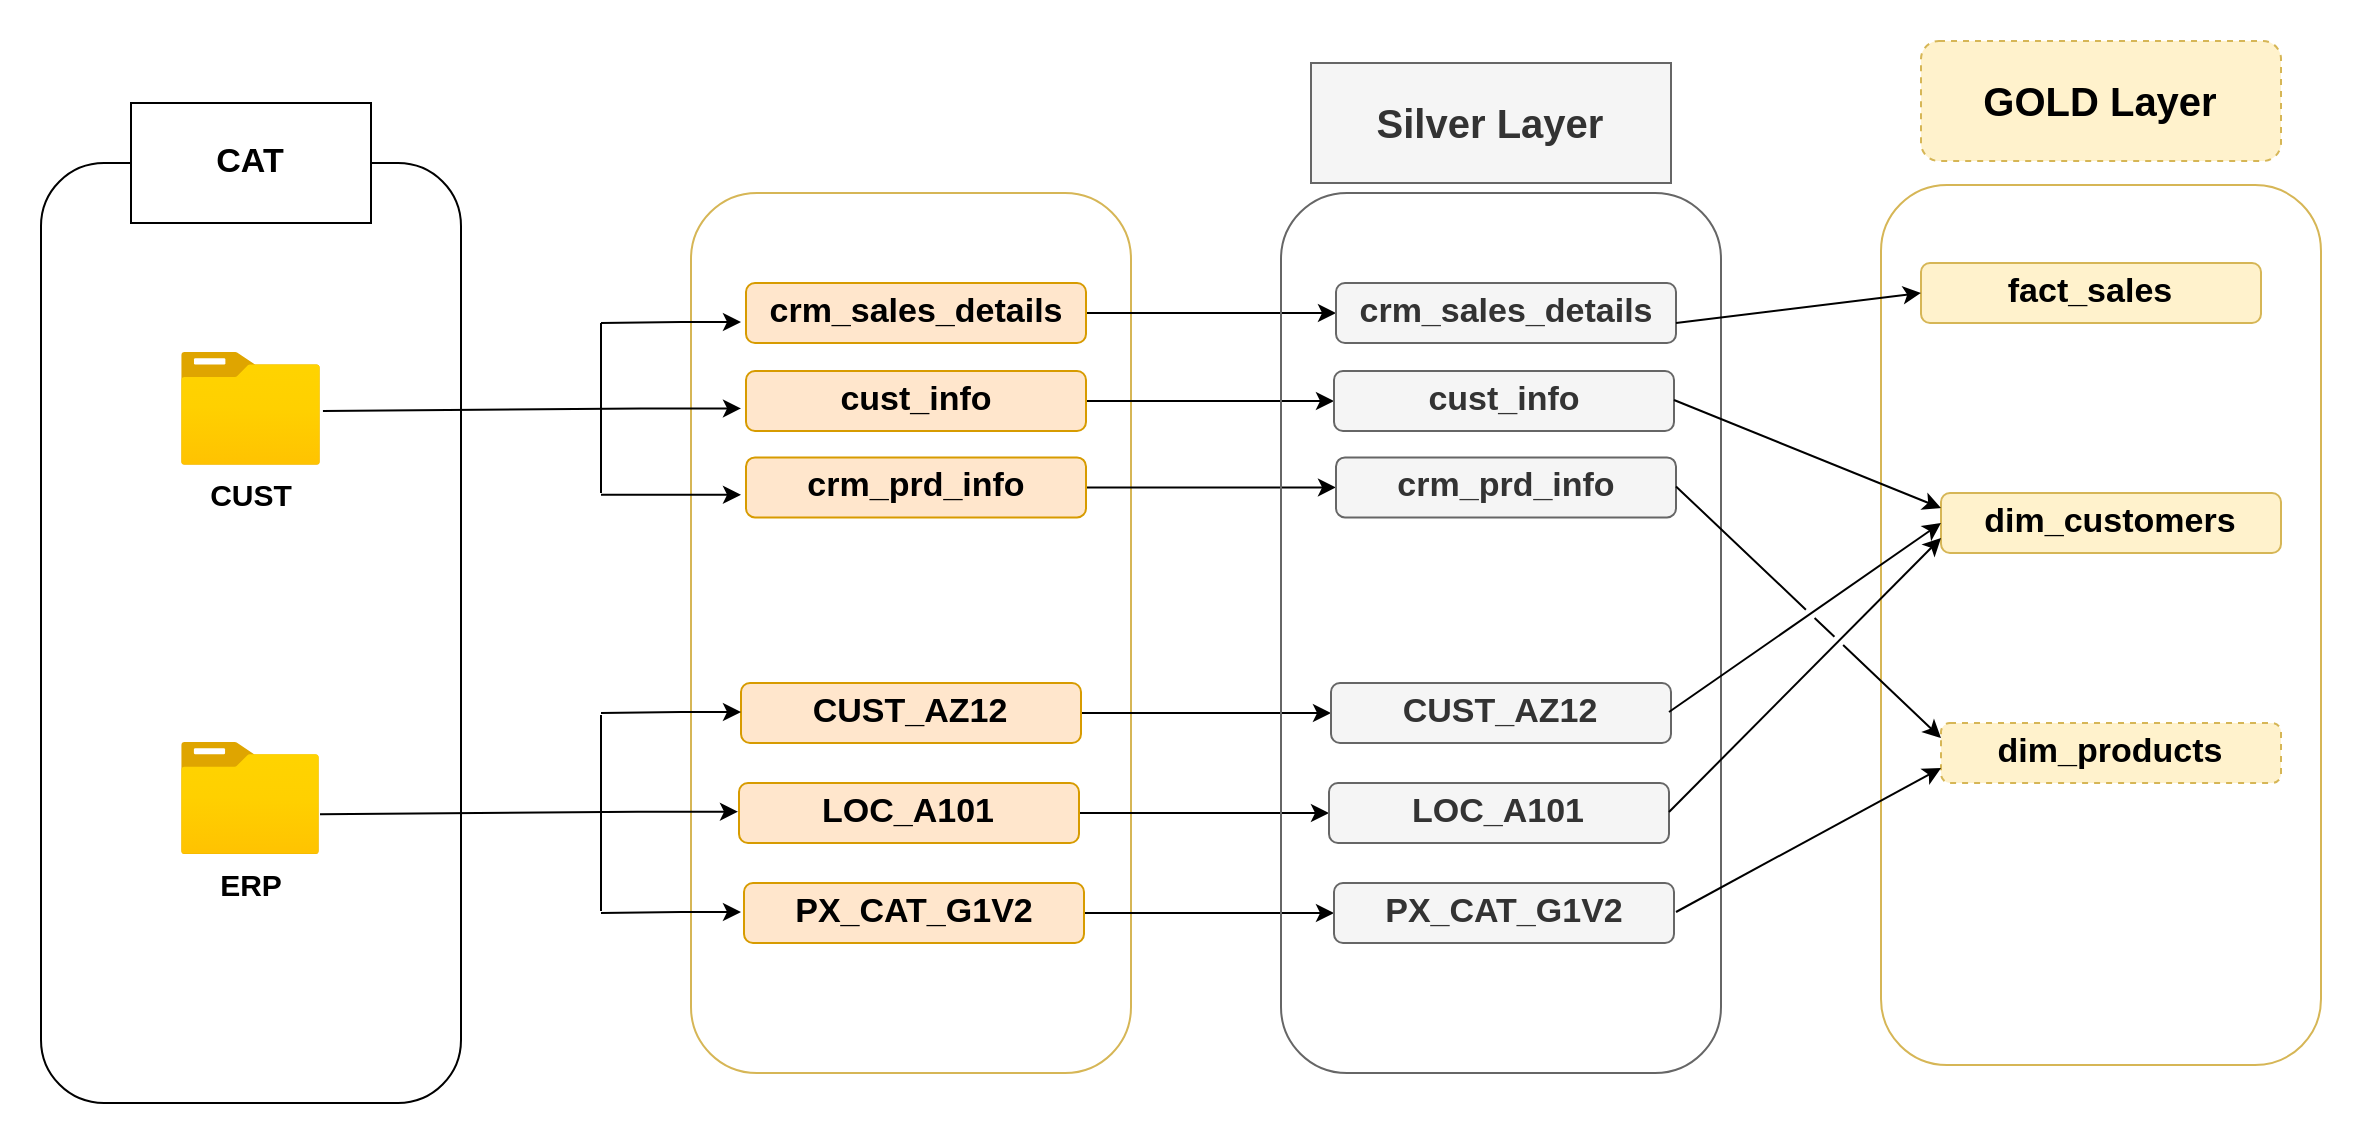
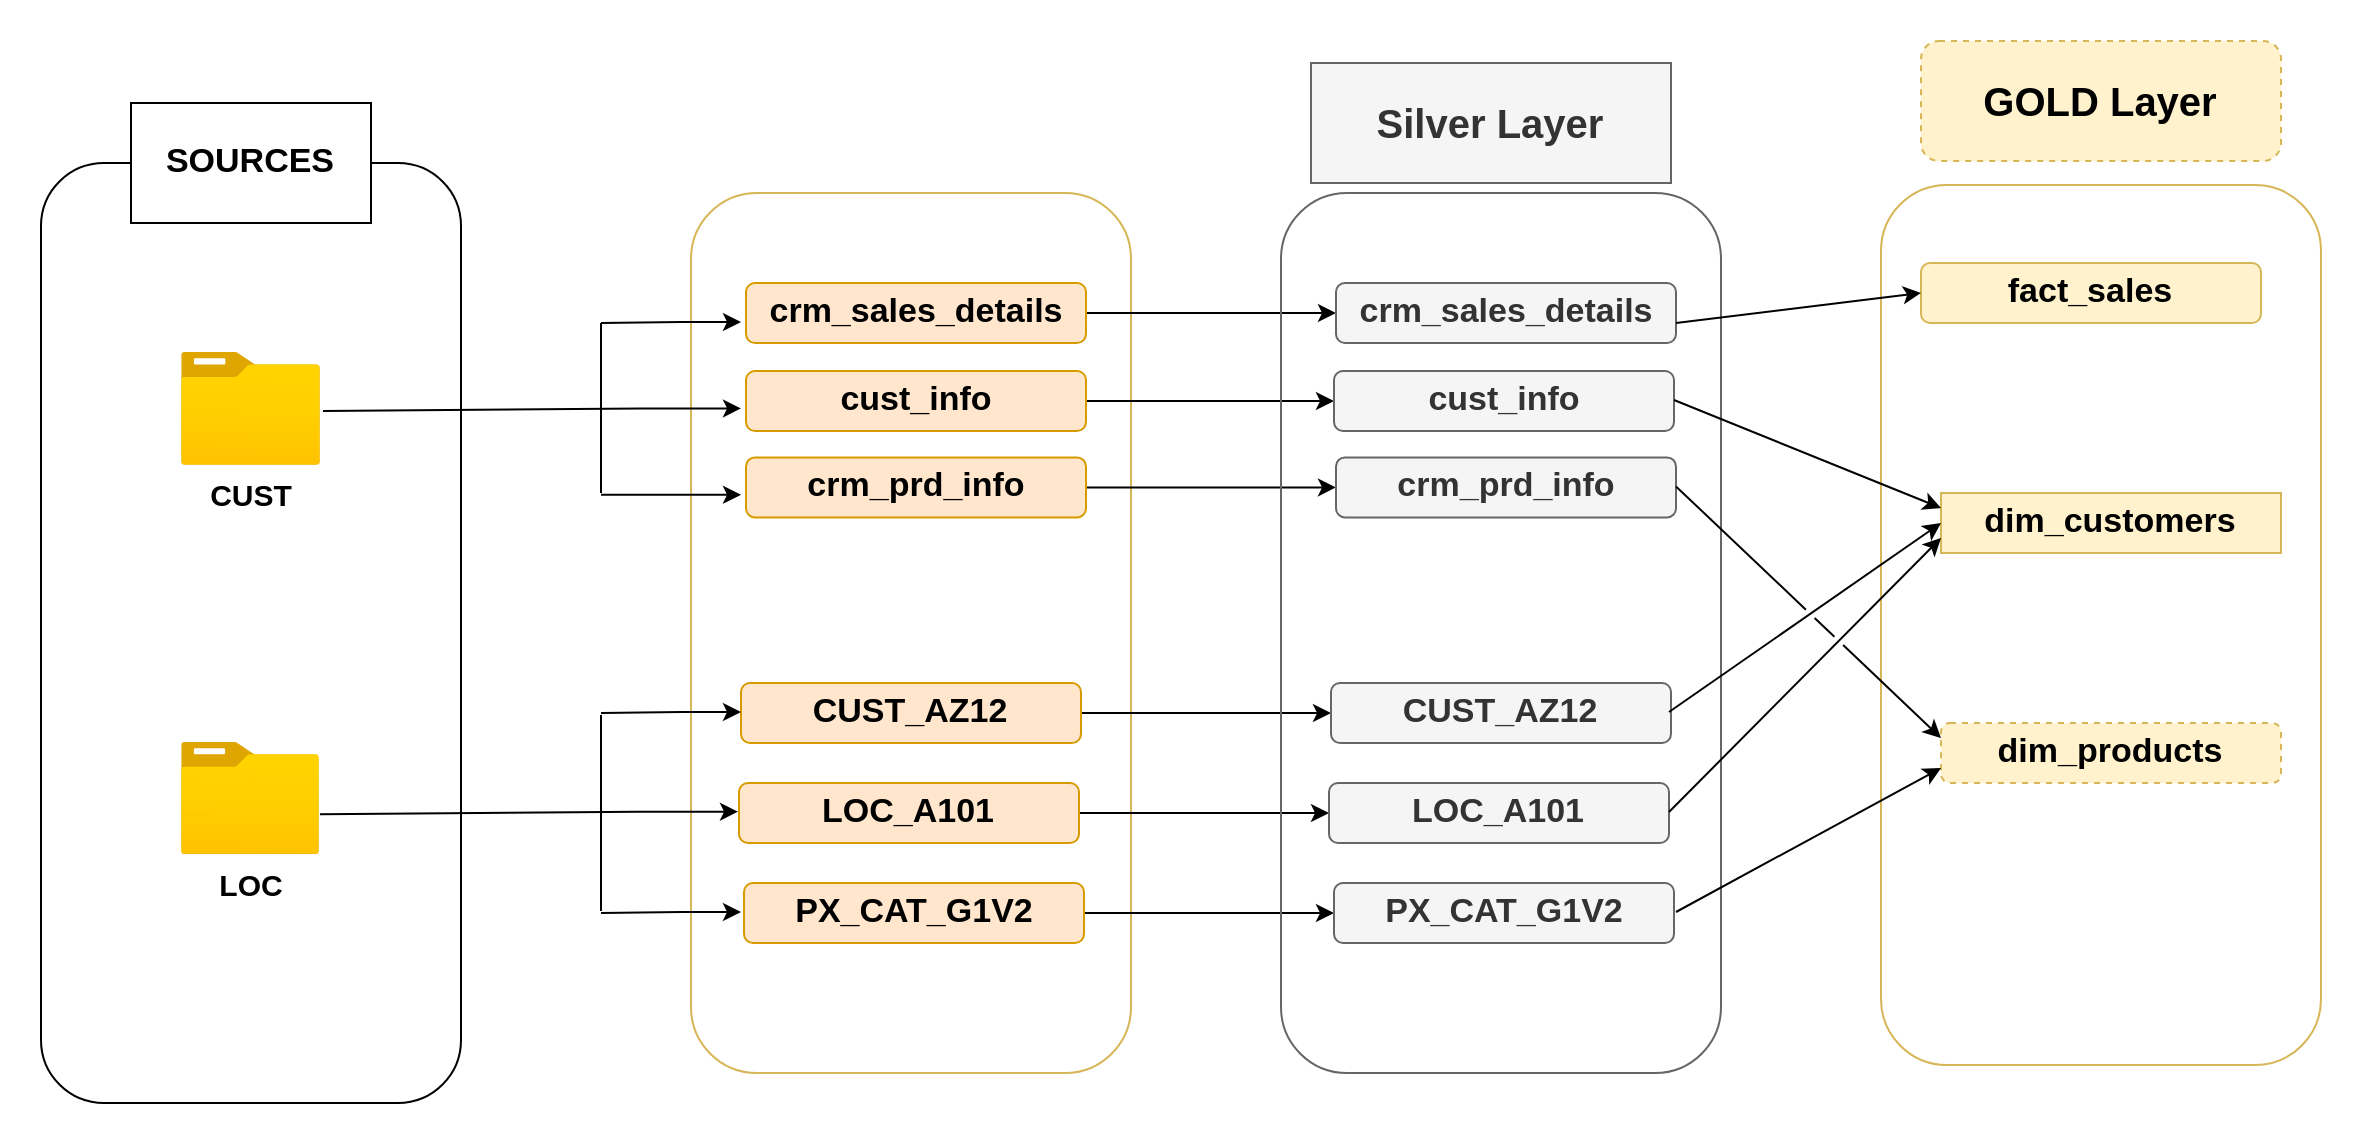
- <mxCell id="3" value="CAT" style="rounded=0;whiteSpace=wrap;html=1;fontSize=17;fontStyle=1" parent="1" vertex="1"><mxGeometry x="65" y="51" width="120" height="60" as="geometry" /></mxCell>
+ <mxCell id="3" value="SOURCES" style="rounded=0;whiteSpace=wrap;html=1;fontSize=17;fontStyle=1" parent="1" vertex="1"><mxGeometry x="65" y="51" width="120" height="60" as="geometry" /></mxCell>
- <mxCell id="38" value="dim_customers" style="rounded=1;whiteSpace=wrap;html=1;fontStyle=1;fontSize=17;fillColor=#fff2cc;strokeColor=#d6b656;" vertex="1" parent="1"><mxGeometry x="970" y="246" width="170" height="30" as="geometry" /></mxCell>
+ <mxCell id="38" value="dim_customers" style="whiteSpace=wrap;html=1;fontStyle=1;fontSize=17;fillColor=#fff2cc;strokeColor=#d6b656;rounded=0;" vertex="1" parent="1"><mxGeometry x="970" y="246" width="170" height="30" as="geometry" /></mxCell>
- <mxCell id="5" value="ERP" style="image;aspect=fixed;html=1;points=[];align=center;fontSize=15;image=img/lib/azure2/general/Folder_Blank.svg;fontStyle=1" parent="1" vertex="1"><mxGeometry x="90.5" y="371" width="69" height="56.0" as="geometry" /></mxCell>
+ <mxCell id="5" value="LOC" style="image;aspect=fixed;html=1;points=[];align=center;fontSize=15;image=img/lib/azure2/general/Folder_Blank.svg;fontStyle=1" parent="1" vertex="1"><mxGeometry x="90.5" y="371" width="69" height="56.0" as="geometry" /></mxCell>
